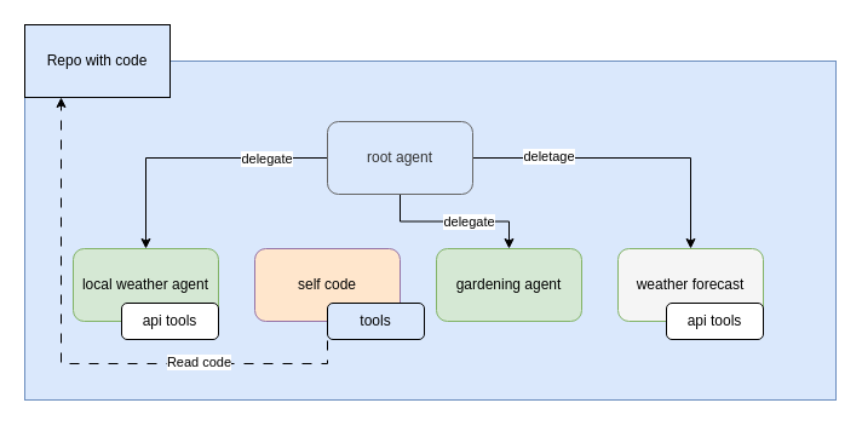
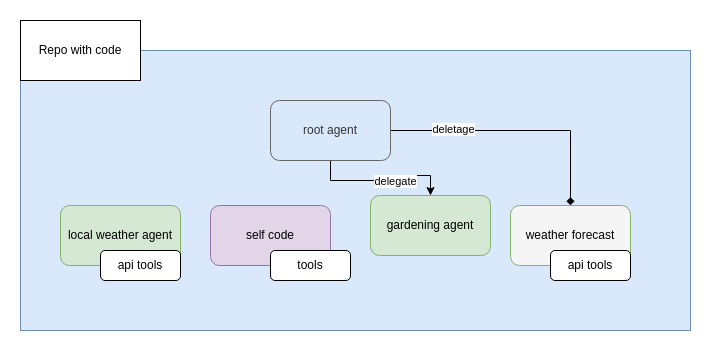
- <mxCell id="16" value="Repo with code" style="rounded=0;whiteSpace=wrap;html=1;fillColor=#dae8fc;" parent="1" vertex="1"><mxGeometry x="20" y="20" width="120" height="60" as="geometry" /></mxCell>
+ <mxCell id="16" value="Repo with code" style="rounded=0;whiteSpace=wrap;html=1;" parent="1" vertex="1"><mxGeometry x="20" y="20" width="120" height="60" as="geometry" /></mxCell>
- <mxCell id="3" style="edgeStyle=orthogonalEdgeStyle;rounded=0;orthogonalLoop=1;jettySize=auto;html=1;" parent="1" source="9" target="10" edge="1"><mxGeometry relative="1" as="geometry" /></mxCell>
- <mxCell id="4" value="delegate" style="edgeLabel;html=1;align=center;verticalAlign=middle;resizable=0;points=[];" parent="3" vertex="1" connectable="0"><mxGeometry x="-0.547" relative="1" as="geometry"><mxPoint as="offset" /></mxGeometry></mxCell>
- <mxCell id="7" style="edgeStyle=orthogonalEdgeStyle;rounded=0;orthogonalLoop=1;jettySize=auto;html=1;" parent="1" source="9" target="15" edge="1"><mxGeometry relative="1" as="geometry" /></mxCell>
+ <mxCell id="7" style="edgeStyle=orthogonalEdgeStyle;rounded=0;orthogonalLoop=1;jettySize=auto;html=1;endArrow=diamond;" parent="1" source="9" target="15" edge="1"><mxGeometry relative="1" as="geometry" /></mxCell>
- <mxCell id="13" value="self code" style="rounded=1;whiteSpace=wrap;html=1;fillColor=#ffe6cc;strokeColor=#9673a6;" parent="1" vertex="1"><mxGeometry x="210" y="205" width="120" height="60" as="geometry" /></mxCell>
+ <mxCell id="13" value="self code" style="rounded=1;whiteSpace=wrap;html=1;fillColor=#e1d5e7;strokeColor=#9673a6;" parent="1" vertex="1"><mxGeometry x="210" y="205" width="120" height="60" as="geometry" /></mxCell>
- <mxCell id="14" value="gardening agent" style="rounded=1;whiteSpace=wrap;html=1;fillColor=#d5e8d4;strokeColor=#82b366;" parent="1" vertex="1"><mxGeometry x="360" y="205" width="120" height="60" as="geometry" /></mxCell>
+ <mxCell id="14" value="gardening agent" style="rounded=1;whiteSpace=wrap;html=1;fillColor=#d5e8d4;strokeColor=#82b366;" parent="1" vertex="1"><mxGeometry x="370" y="195" width="120" height="60" as="geometry" /></mxCell>
- <mxCell id="19" value="tools" style="rounded=1;whiteSpace=wrap;html=1;fillColor=#dae8fc;" parent="1" vertex="1"><mxGeometry x="270" y="250" width="80" height="30" as="geometry" /></mxCell>
+ <mxCell id="19" value="tools" style="rounded=1;whiteSpace=wrap;html=1;" parent="1" vertex="1"><mxGeometry x="270" y="250" width="80" height="30" as="geometry" /></mxCell>
- <mxCell id="11" style="edgeStyle=orthogonalEdgeStyle;rounded=0;orthogonalLoop=1;jettySize=auto;html=1;entryX=0.25;entryY=1;entryDx=0;entryDy=0;dashed=1;dashPattern=8 8;" parent="1" source="13" target="16" edge="1"><mxGeometry relative="1" as="geometry"><Array as="points"><mxPoint x="270" y="300" /><mxPoint x="50" y="300" /></Array></mxGeometry></mxCell>
- <mxCell id="12" value="Read code" style="edgeLabel;html=1;align=center;verticalAlign=middle;resizable=0;points=[];" parent="11" vertex="1" connectable="0"><mxGeometry x="-0.402" y="-2" relative="1" as="geometry"><mxPoint as="offset" /></mxGeometry></mxCell>
